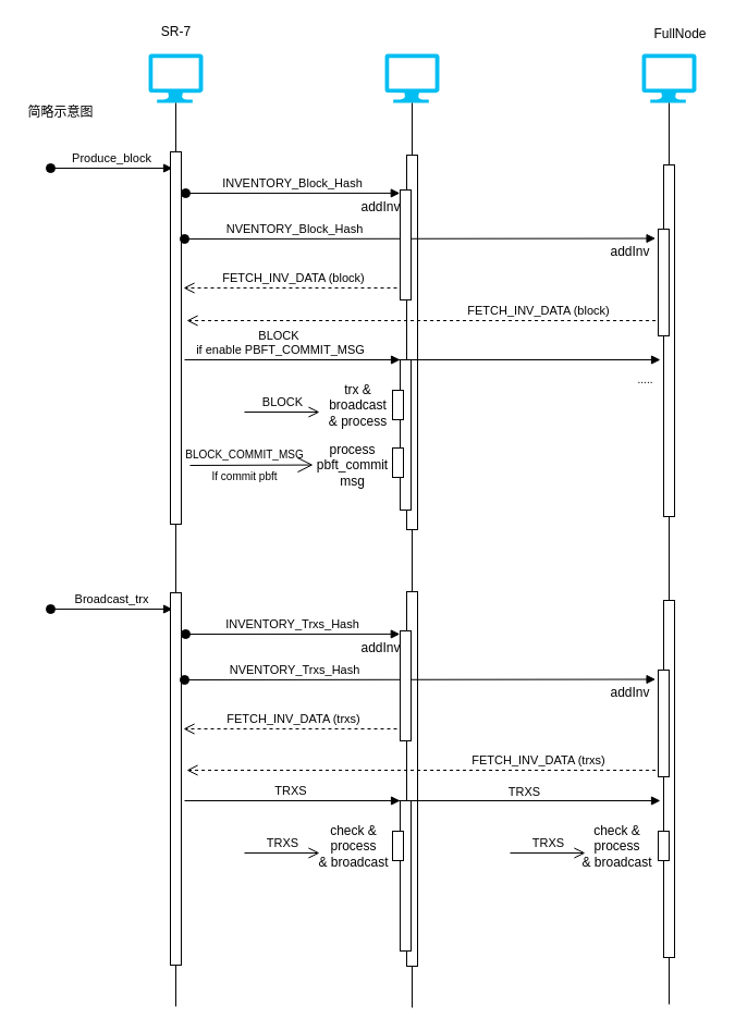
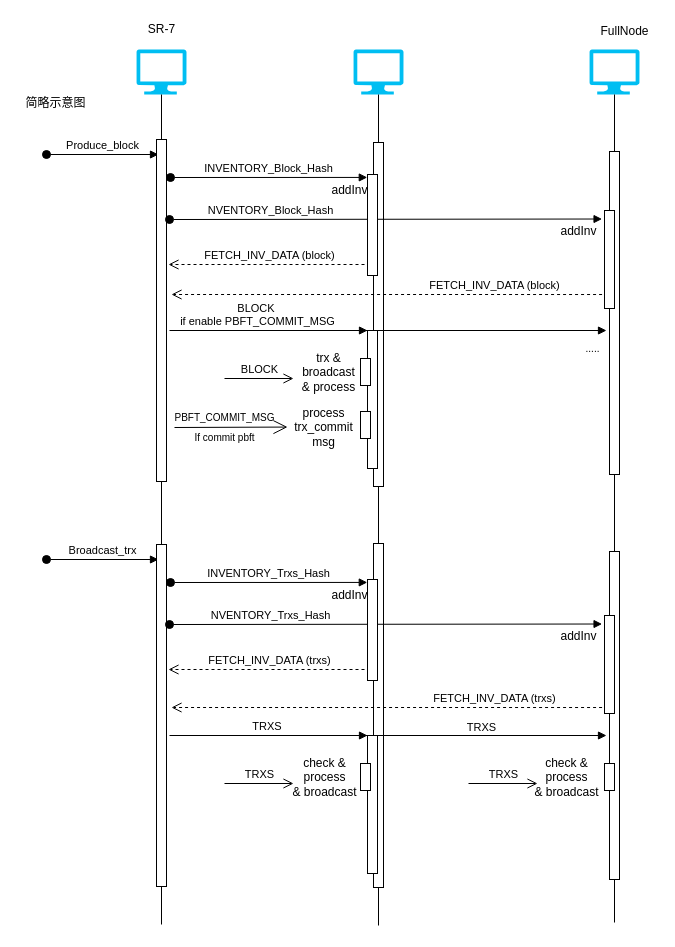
- <mxCell id="33" value="&lt;font style=&quot;font-size: 10px&quot;&gt;BLOCK_COMMIT_MSG&lt;/font&gt;" style="text;html=1;align=center;verticalAlign=middle;resizable=0;points=[];autosize=1;strokeColor=none;fillColor=none;" vertex="1" parent="1"><mxGeometry x="169" y="408" width="110" height="18" as="geometry" /></mxCell>
+ <mxCell id="33" value="&lt;font style=&quot;font-size: 10px&quot;&gt;PBFT_COMMIT_MSG&lt;/font&gt;" style="text;html=1;align=center;verticalAlign=middle;resizable=0;points=[];autosize=1;strokeColor=none;fillColor=none;" vertex="1" parent="1"><mxGeometry x="169" y="408" width="110" height="18" as="geometry" /></mxCell>
- <mxCell id="31" value="process&lt;br&gt;pbft_commit&lt;br&gt;msg" style="text;html=1;align=center;verticalAlign=middle;resizable=0;points=[];autosize=1;strokeColor=none;fillColor=none;" vertex="1" parent="1"><mxGeometry x="285" y="404" width="75" height="46" as="geometry" /></mxCell>
+ <mxCell id="31" value="process&lt;br&gt;trx_commit&lt;br&gt;msg" style="text;html=1;align=center;verticalAlign=middle;resizable=0;points=[];autosize=1;strokeColor=none;fillColor=none;" vertex="1" parent="1"><mxGeometry x="285" y="404" width="75" height="46" as="geometry" /></mxCell>
